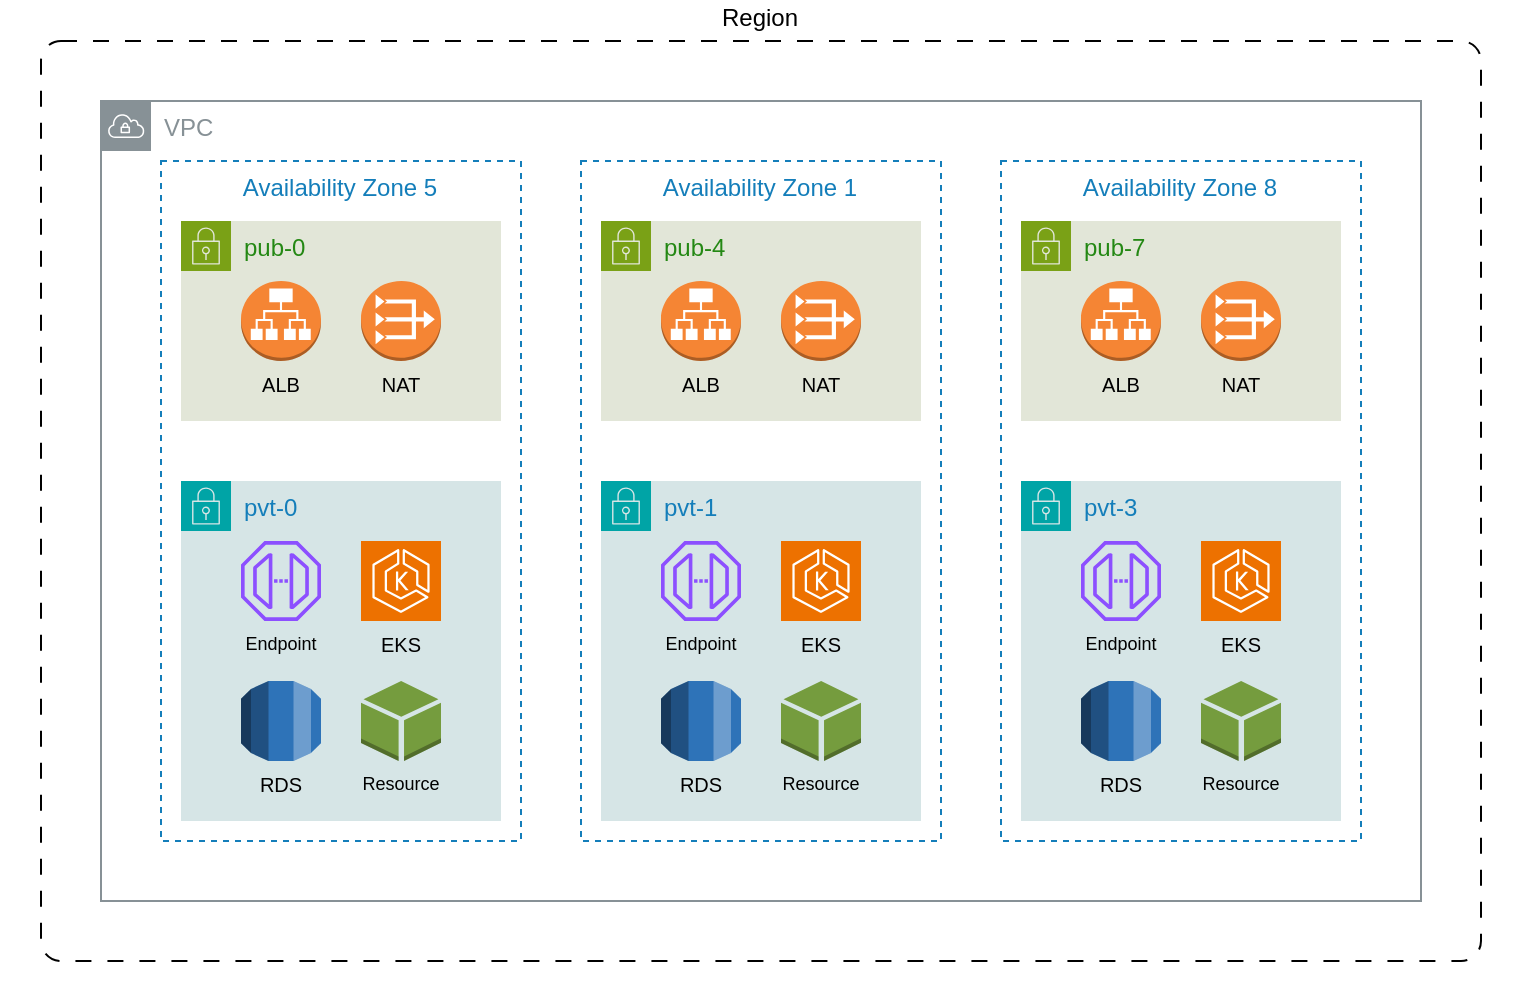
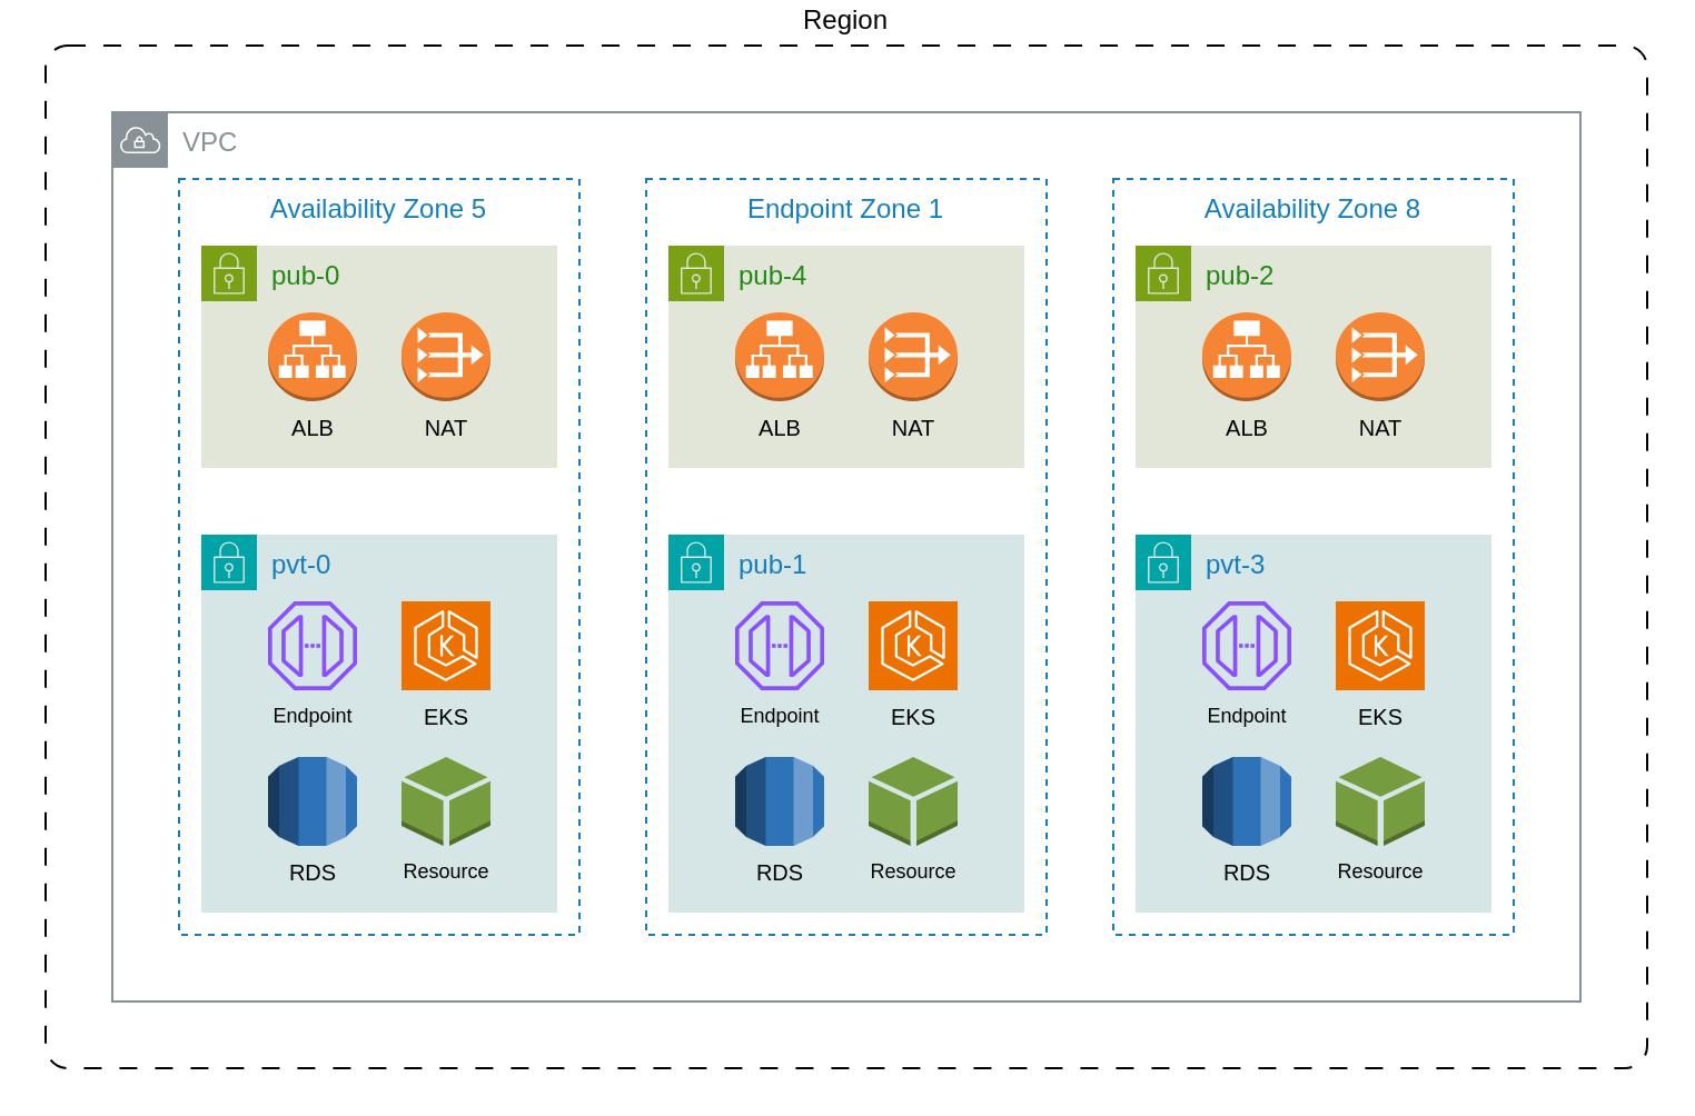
- <mxCell id="5" value="Availability Zone 1" style="fillColor=none;strokeColor=#147EBA;dashed=1;verticalAlign=top;fontStyle=0;fontColor=#147EBA;whiteSpace=wrap;html=1;" parent="1" vertex="1"><mxGeometry x="290" y="80" width="180" height="340" as="geometry" /></mxCell>
+ <mxCell id="5" value="Endpoint Zone 1" style="fillColor=none;strokeColor=#147EBA;dashed=1;verticalAlign=top;fontStyle=0;fontColor=#147EBA;whiteSpace=wrap;html=1;" parent="1" vertex="1"><mxGeometry x="290" y="80" width="180" height="340" as="geometry" /></mxCell>
- <mxCell id="23" value="pub-7" style="points=[[0,0],[0.25,0],[0.5,0],[0.75,0],[1,0],[1,0.25],[1,0.5],[1,0.75],[1,1],[0.75,1],[0.5,1],[0.25,1],[0,1],[0,0.75],[0,0.5],[0,0.25]];outlineConnect=0;gradientColor=none;html=1;whiteSpace=wrap;fontSize=12;fontStyle=0;container=1;pointerEvents=0;collapsible=0;recursiveResize=0;shape=mxgraph.aws4.group;grIcon=mxgraph.aws4.group_security_group;grStroke=0;strokeColor=#7AA116;fillColor=#E2E6D8;verticalAlign=top;align=left;spacingLeft=30;fontColor=#248814;dashed=0;" parent="1" vertex="1"><mxGeometry x="510" y="110" width="160" height="100" as="geometry" /></mxCell>
+ <mxCell id="23" value="pub-2" style="points=[[0,0],[0.25,0],[0.5,0],[0.75,0],[1,0],[1,0.25],[1,0.5],[1,0.75],[1,1],[0.75,1],[0.5,1],[0.25,1],[0,1],[0,0.75],[0,0.5],[0,0.25]];outlineConnect=0;gradientColor=none;html=1;whiteSpace=wrap;fontSize=12;fontStyle=0;container=1;pointerEvents=0;collapsible=0;recursiveResize=0;shape=mxgraph.aws4.group;grIcon=mxgraph.aws4.group_security_group;grStroke=0;strokeColor=#7AA116;fillColor=#E2E6D8;verticalAlign=top;align=left;spacingLeft=30;fontColor=#248814;dashed=0;" parent="1" vertex="1"><mxGeometry x="510" y="110" width="160" height="100" as="geometry" /></mxCell>
- <mxCell id="15" value="pvt-1" style="points=[[0,0],[0.25,0],[0.5,0],[0.75,0],[1,0],[1,0.25],[1,0.5],[1,0.75],[1,1],[0.75,1],[0.5,1],[0.25,1],[0,1],[0,0.75],[0,0.5],[0,0.25]];outlineConnect=0;gradientColor=none;html=1;whiteSpace=wrap;fontSize=12;fontStyle=0;container=1;pointerEvents=0;collapsible=0;recursiveResize=0;shape=mxgraph.aws4.group;grIcon=mxgraph.aws4.group_security_group;grStroke=0;strokeColor=#00A4A6;fillColor=#D6E5E6;verticalAlign=top;align=left;spacingLeft=30;fontColor=#147EBA;dashed=0;" parent="1" vertex="1"><mxGeometry x="300" y="240" width="160" height="170" as="geometry" /></mxCell>
+ <mxCell id="15" value="pub-1" style="points=[[0,0],[0.25,0],[0.5,0],[0.75,0],[1,0],[1,0.25],[1,0.5],[1,0.75],[1,1],[0.75,1],[0.5,1],[0.25,1],[0,1],[0,0.75],[0,0.5],[0,0.25]];outlineConnect=0;gradientColor=none;html=1;whiteSpace=wrap;fontSize=12;fontStyle=0;container=1;pointerEvents=0;collapsible=0;recursiveResize=0;shape=mxgraph.aws4.group;grIcon=mxgraph.aws4.group_security_group;grStroke=0;strokeColor=#00A4A6;fillColor=#D6E5E6;verticalAlign=top;align=left;spacingLeft=30;fontColor=#147EBA;dashed=0;" parent="1" vertex="1"><mxGeometry x="300" y="240" width="160" height="170" as="geometry" /></mxCell>
